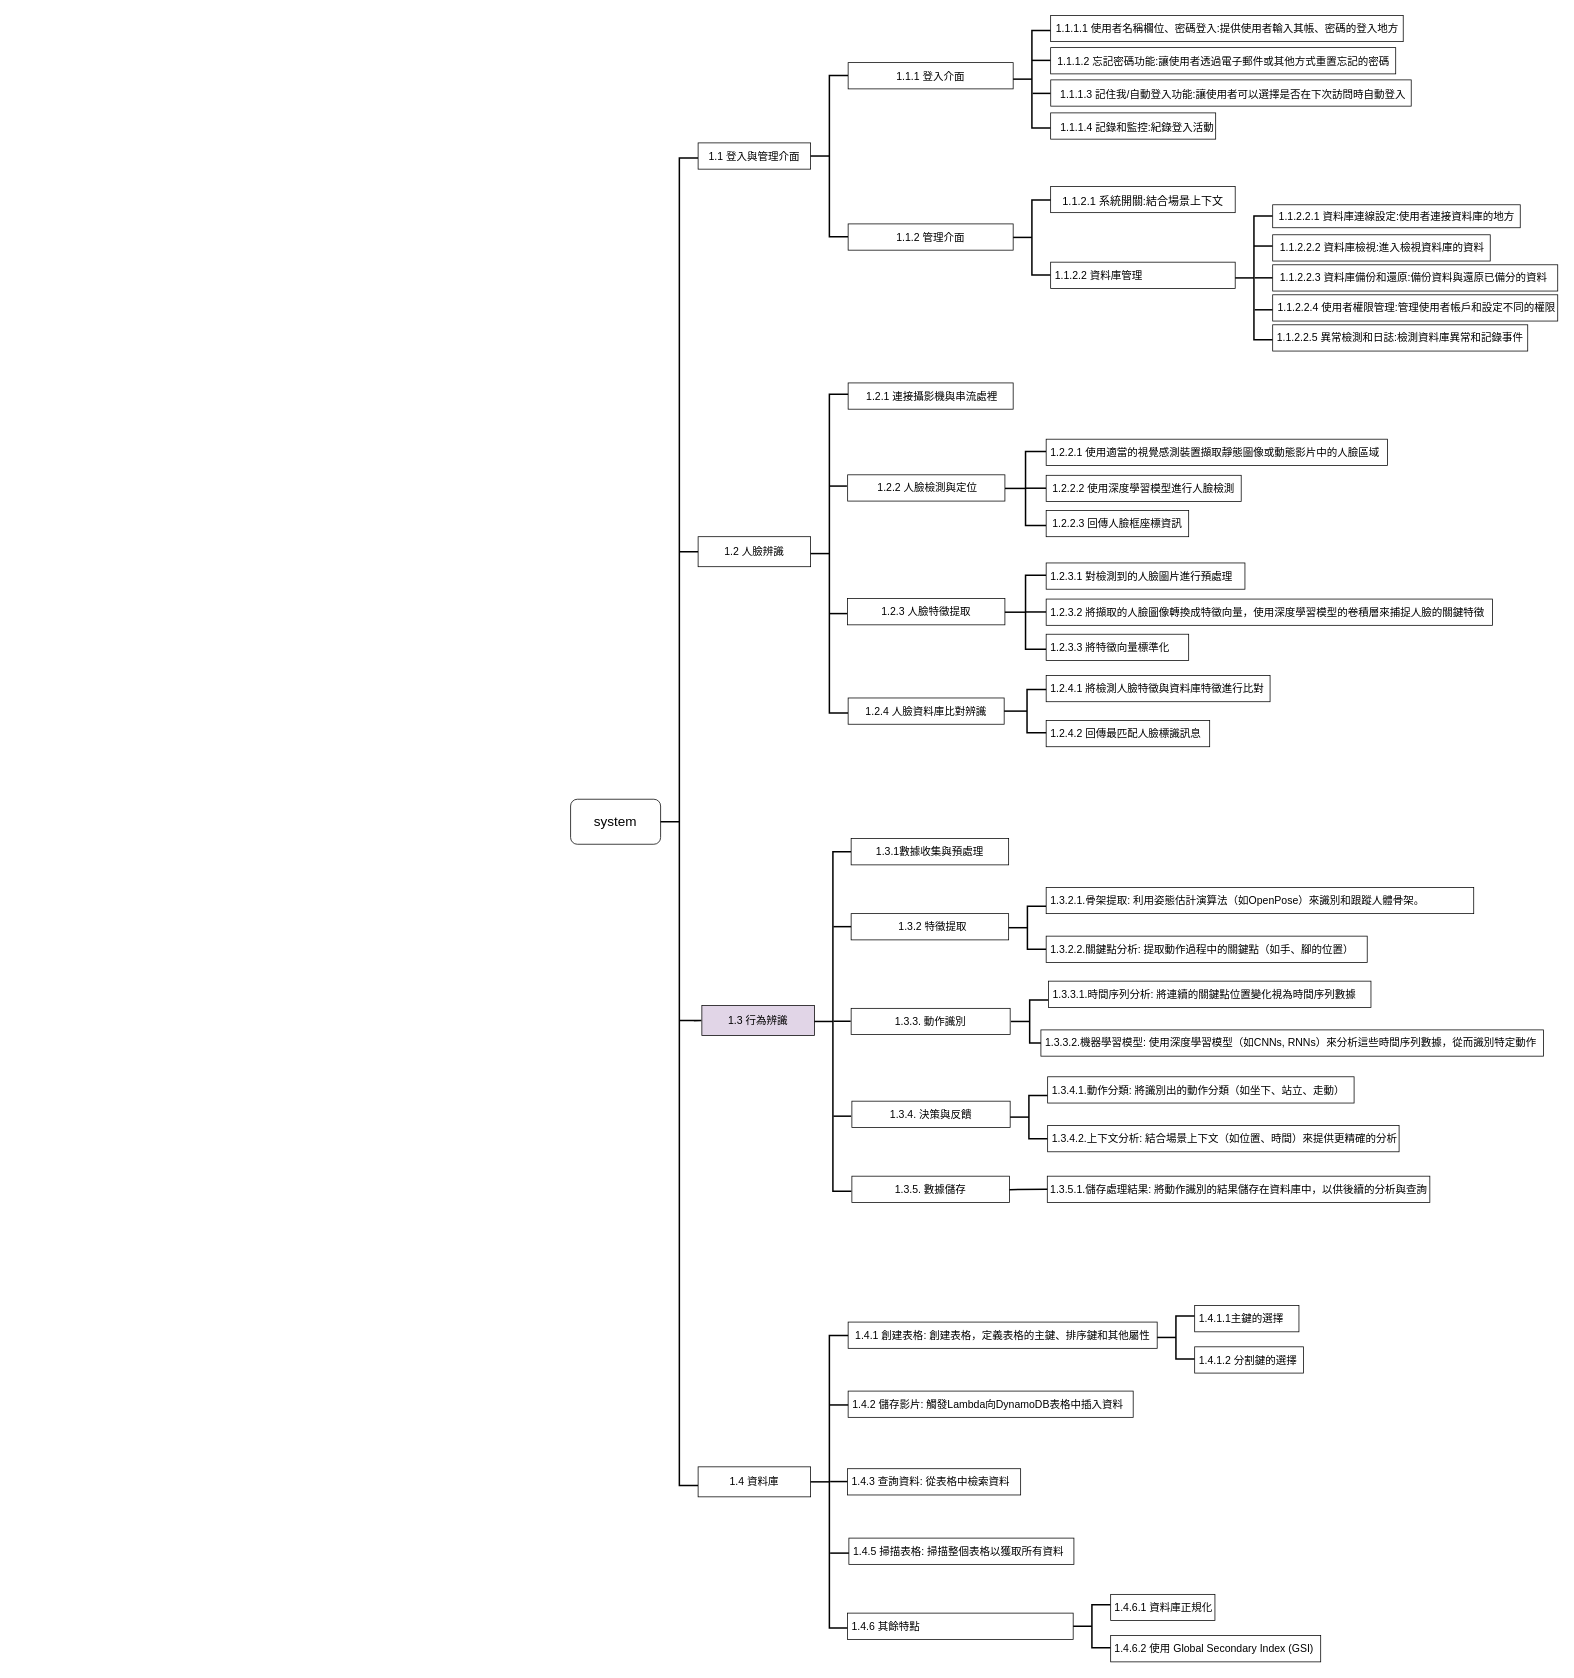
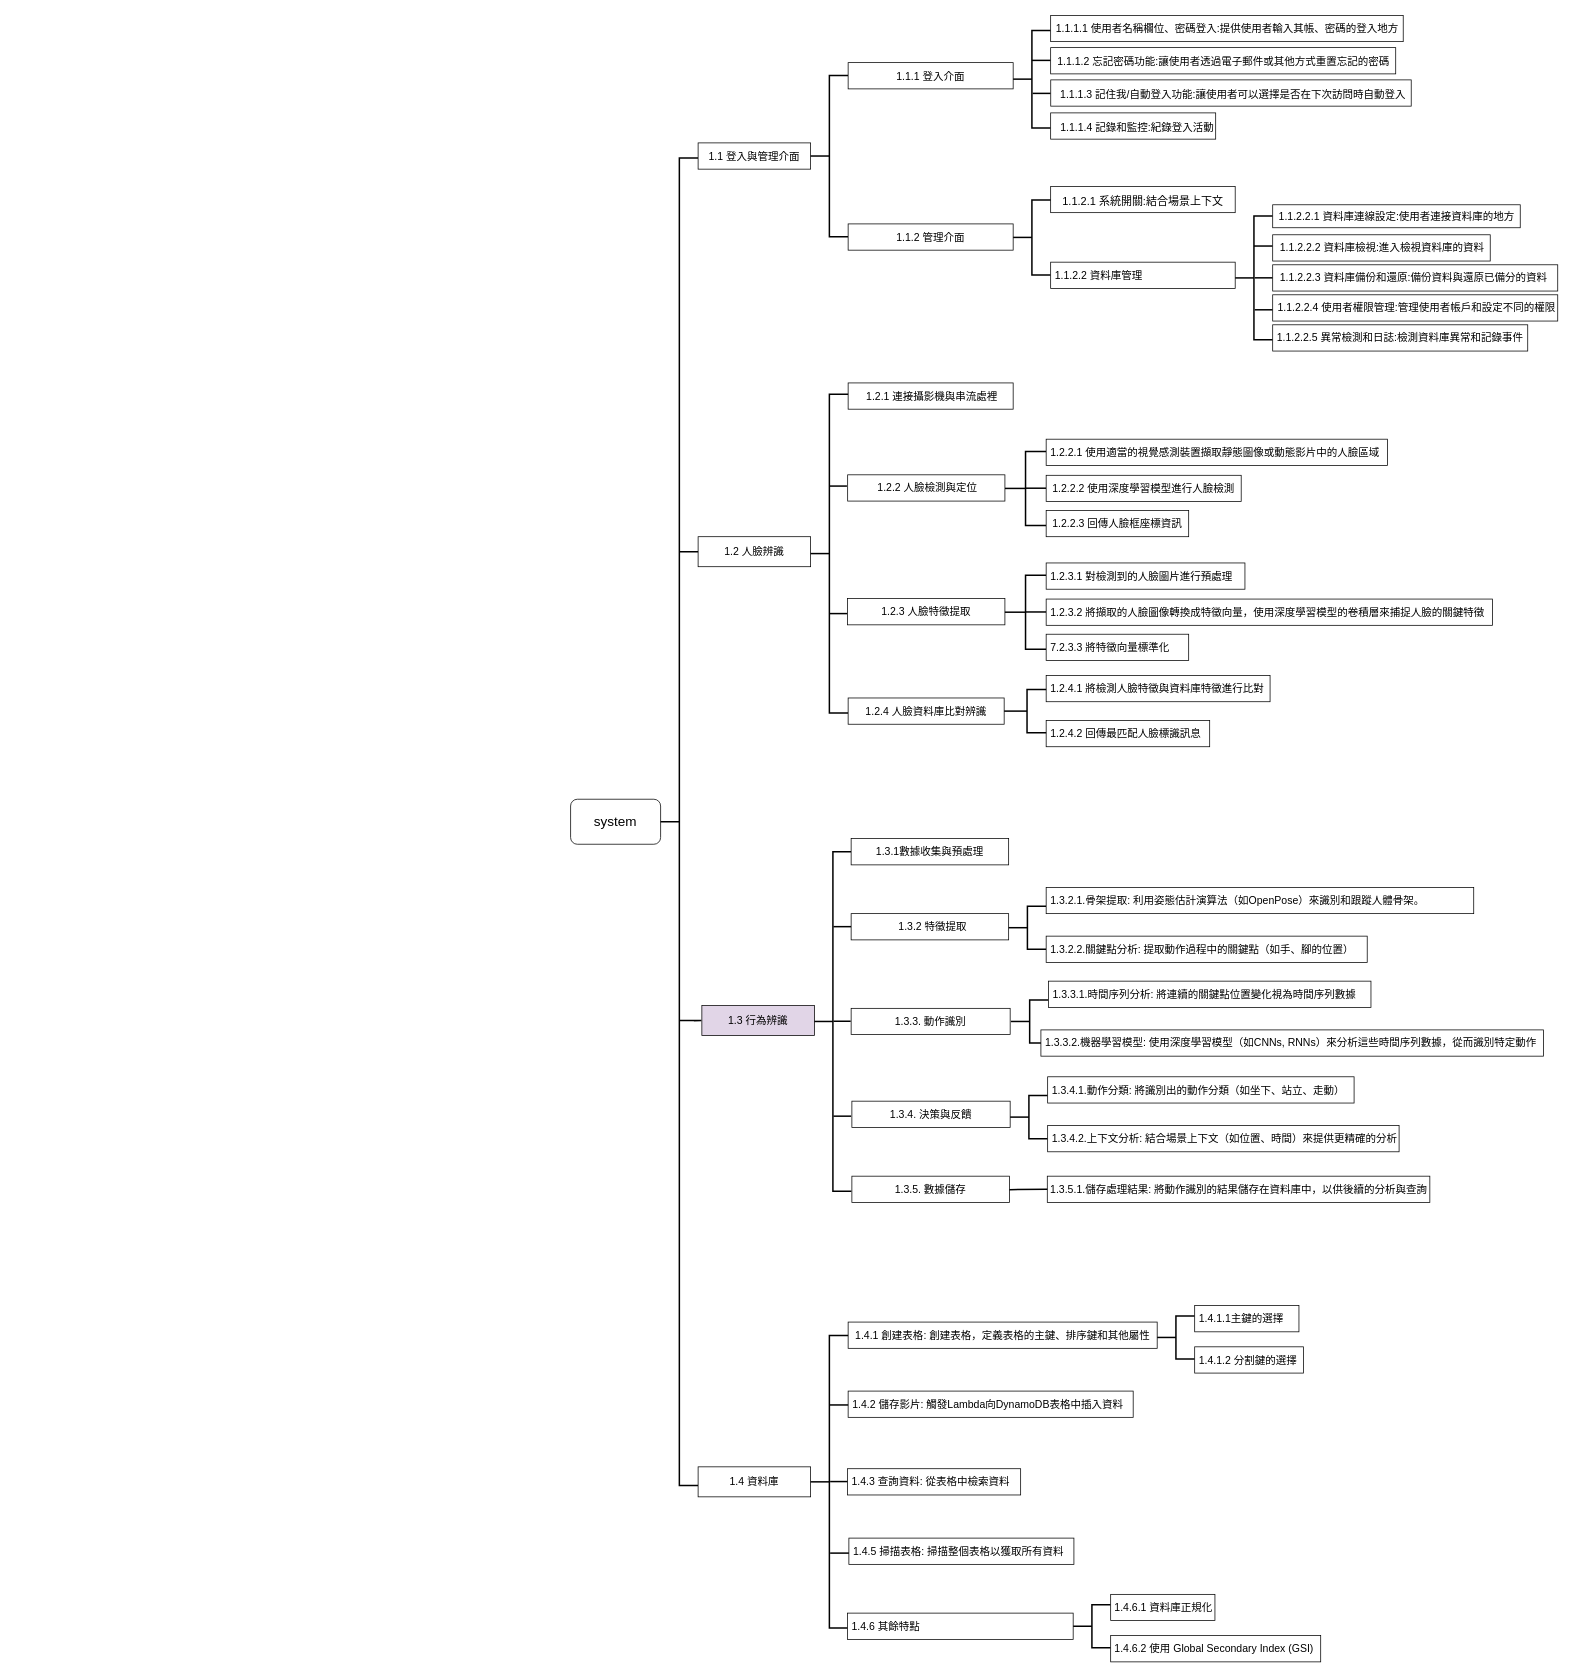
- <mxCell id="46" value="&lt;font style=&quot;font-size: 14px;&quot;&gt;&amp;nbsp;1.2.3.3 將特徵向量標準化&lt;/font&gt;" style="rounded=0;whiteSpace=wrap;html=1;align=left;" parent="27" vertex="1"><mxGeometry x="465" y="335" width="190" height="35" as="geometry" /></mxCell>
+ <mxCell id="46" value="&lt;font style=&quot;font-size: 14px;&quot;&gt;&amp;nbsp;7.2.3.3 將特徵向量標準化&lt;/font&gt;" style="rounded=0;whiteSpace=wrap;html=1;align=left;" parent="27" vertex="1"><mxGeometry x="465" y="335" width="190" height="35" as="geometry" /></mxCell>
